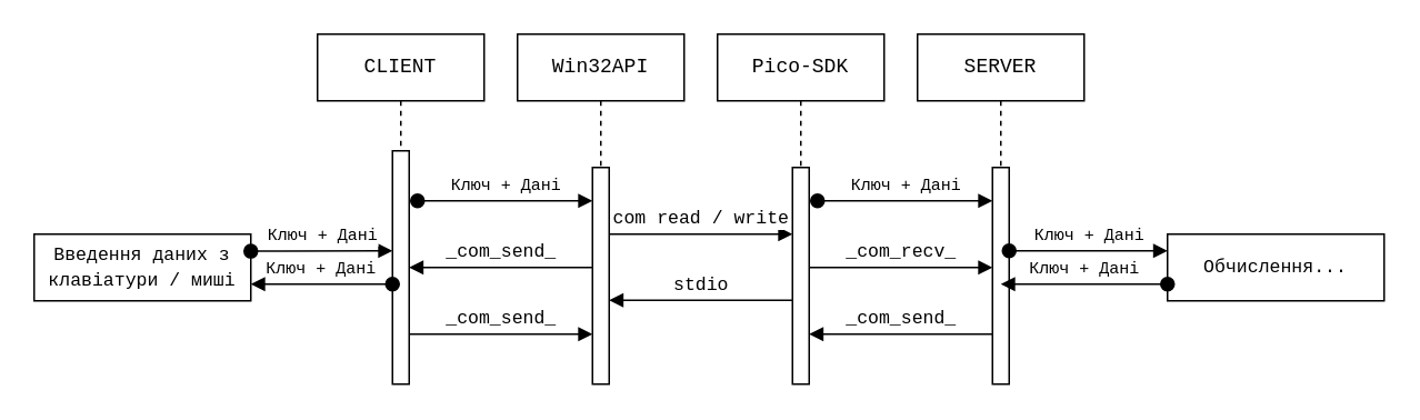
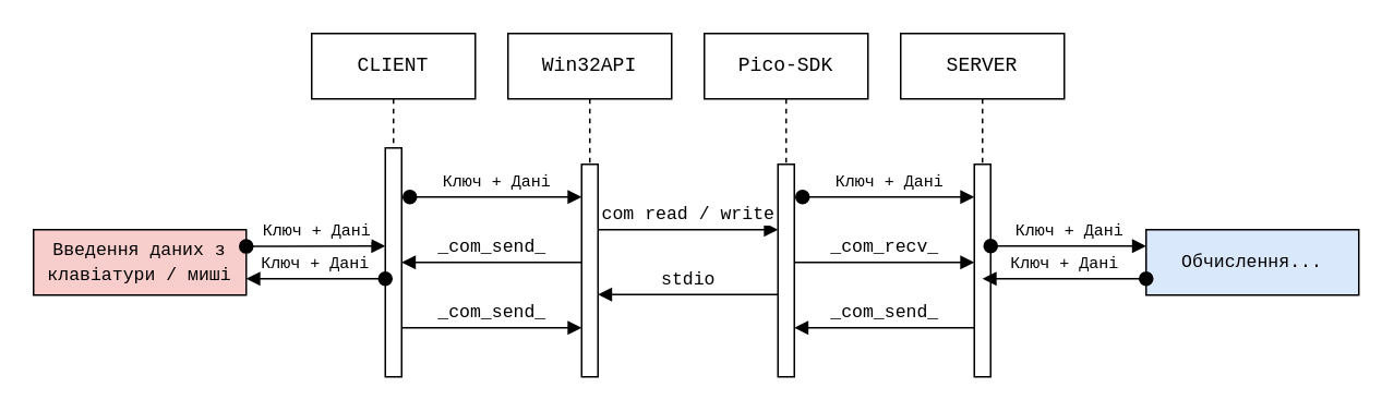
- <mxCell id="10" value="&lt;font style=&quot;font-size: 11px;&quot;&gt;Введення даних з клавіатури / миші&lt;/font&gt;" style="rounded=0;whiteSpace=wrap;html=1;fontFamily=Courier New;" vertex="1" parent="1"><mxGeometry x="20" y="140" width="130" height="40" as="geometry" /></mxCell>
+ <mxCell id="10" value="&lt;font style=&quot;font-size: 11px;&quot;&gt;Введення даних з клавіатури / миші&lt;/font&gt;" style="rounded=0;whiteSpace=wrap;html=1;fontFamily=Courier New;fillColor=#f8cecc;" vertex="1" parent="1"><mxGeometry x="20" y="140" width="130" height="40" as="geometry" /></mxCell>
- <mxCell id="21" value="&lt;font style=&quot;font-size: 11px;&quot;&gt;Обчислення...&lt;/font&gt;" style="rounded=0;whiteSpace=wrap;html=1;fontFamily=Courier New;" vertex="1" parent="1"><mxGeometry x="700" y="140" width="130" height="40" as="geometry" /></mxCell>
+ <mxCell id="21" value="&lt;font style=&quot;font-size: 11px;&quot;&gt;Обчислення...&lt;/font&gt;" style="rounded=0;whiteSpace=wrap;html=1;fontFamily=Courier New;fillColor=#dae8fc;" vertex="1" parent="1"><mxGeometry x="700" y="140" width="130" height="40" as="geometry" /></mxCell>
